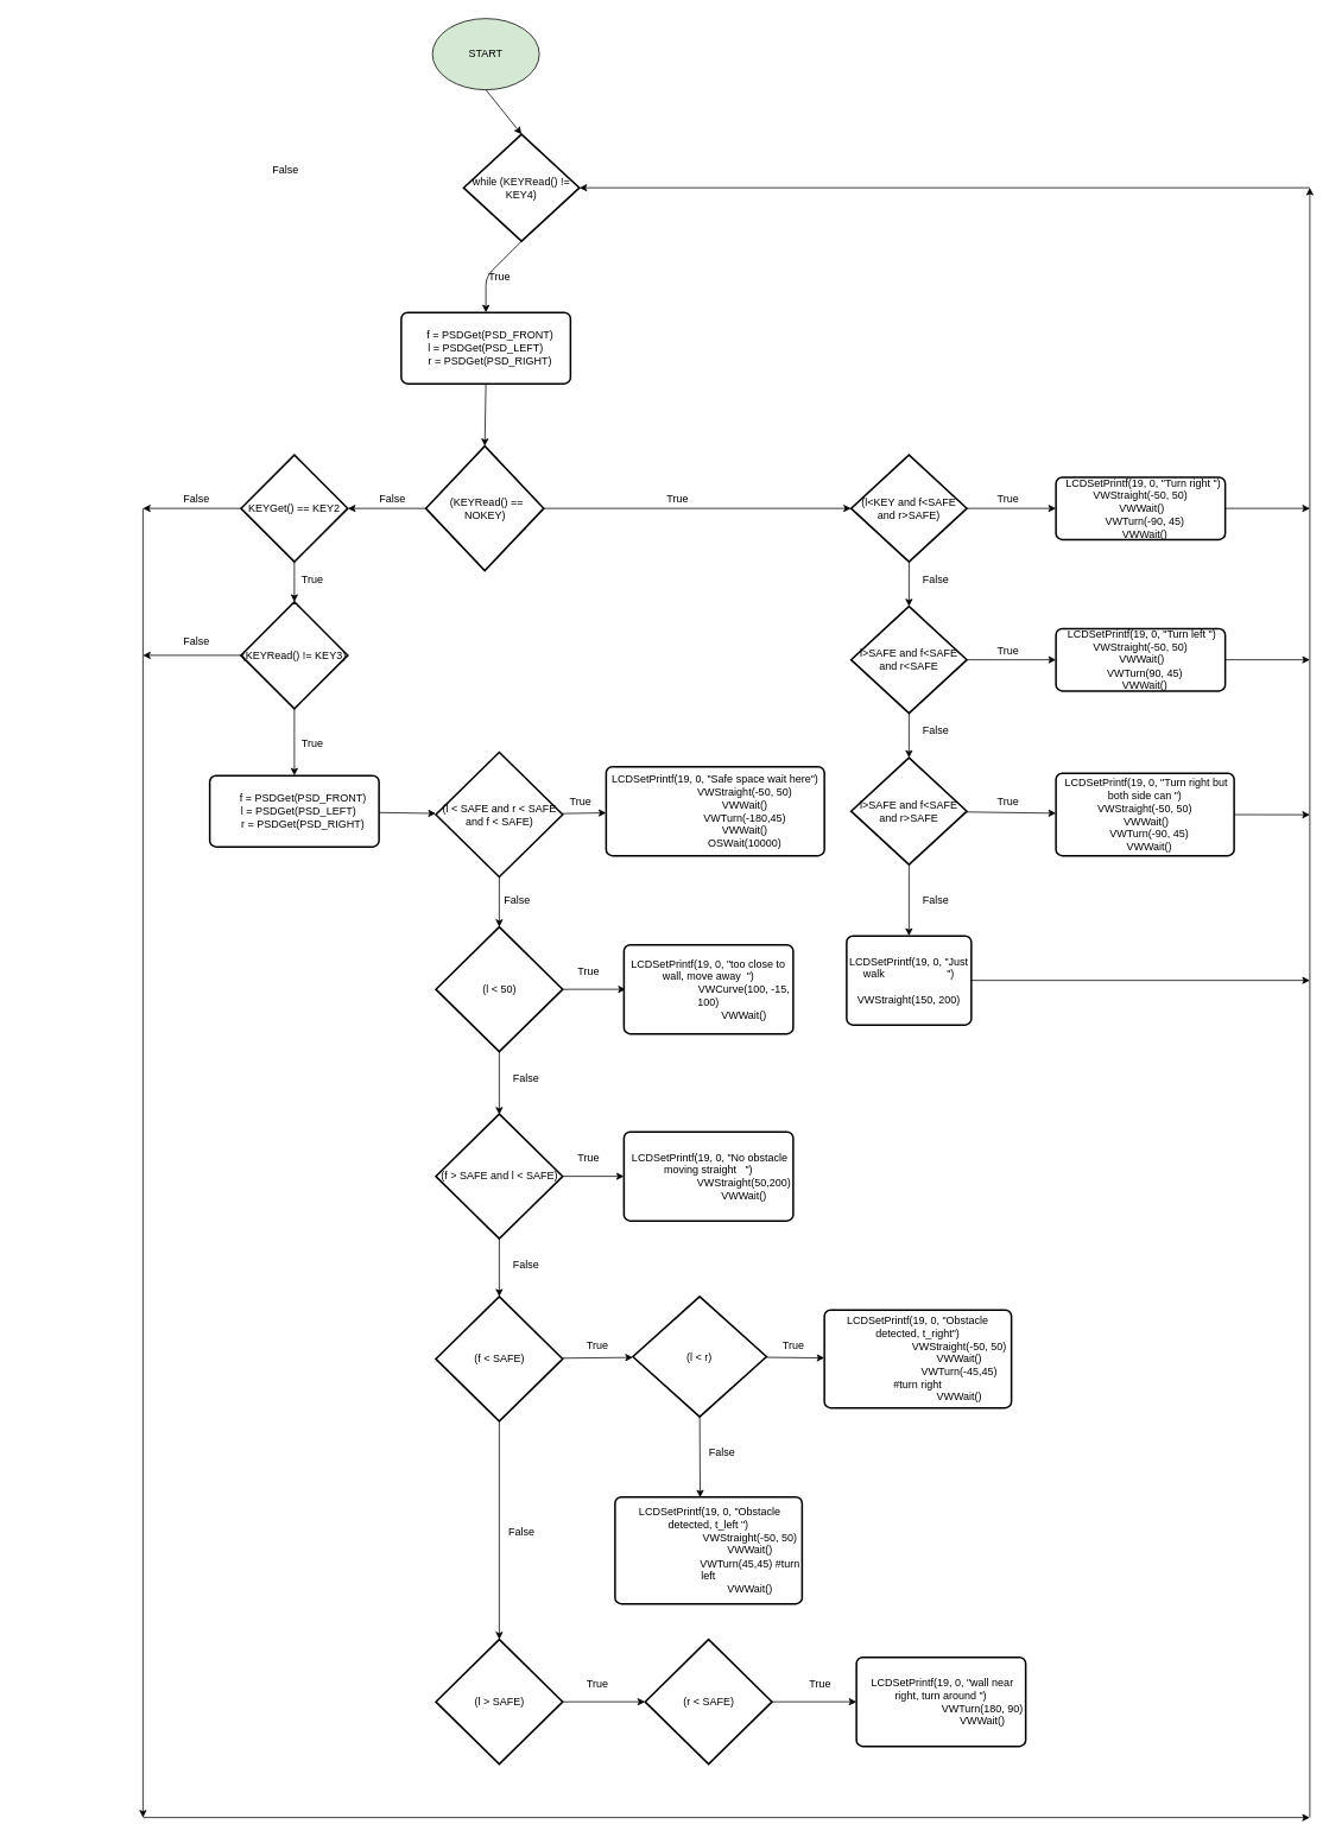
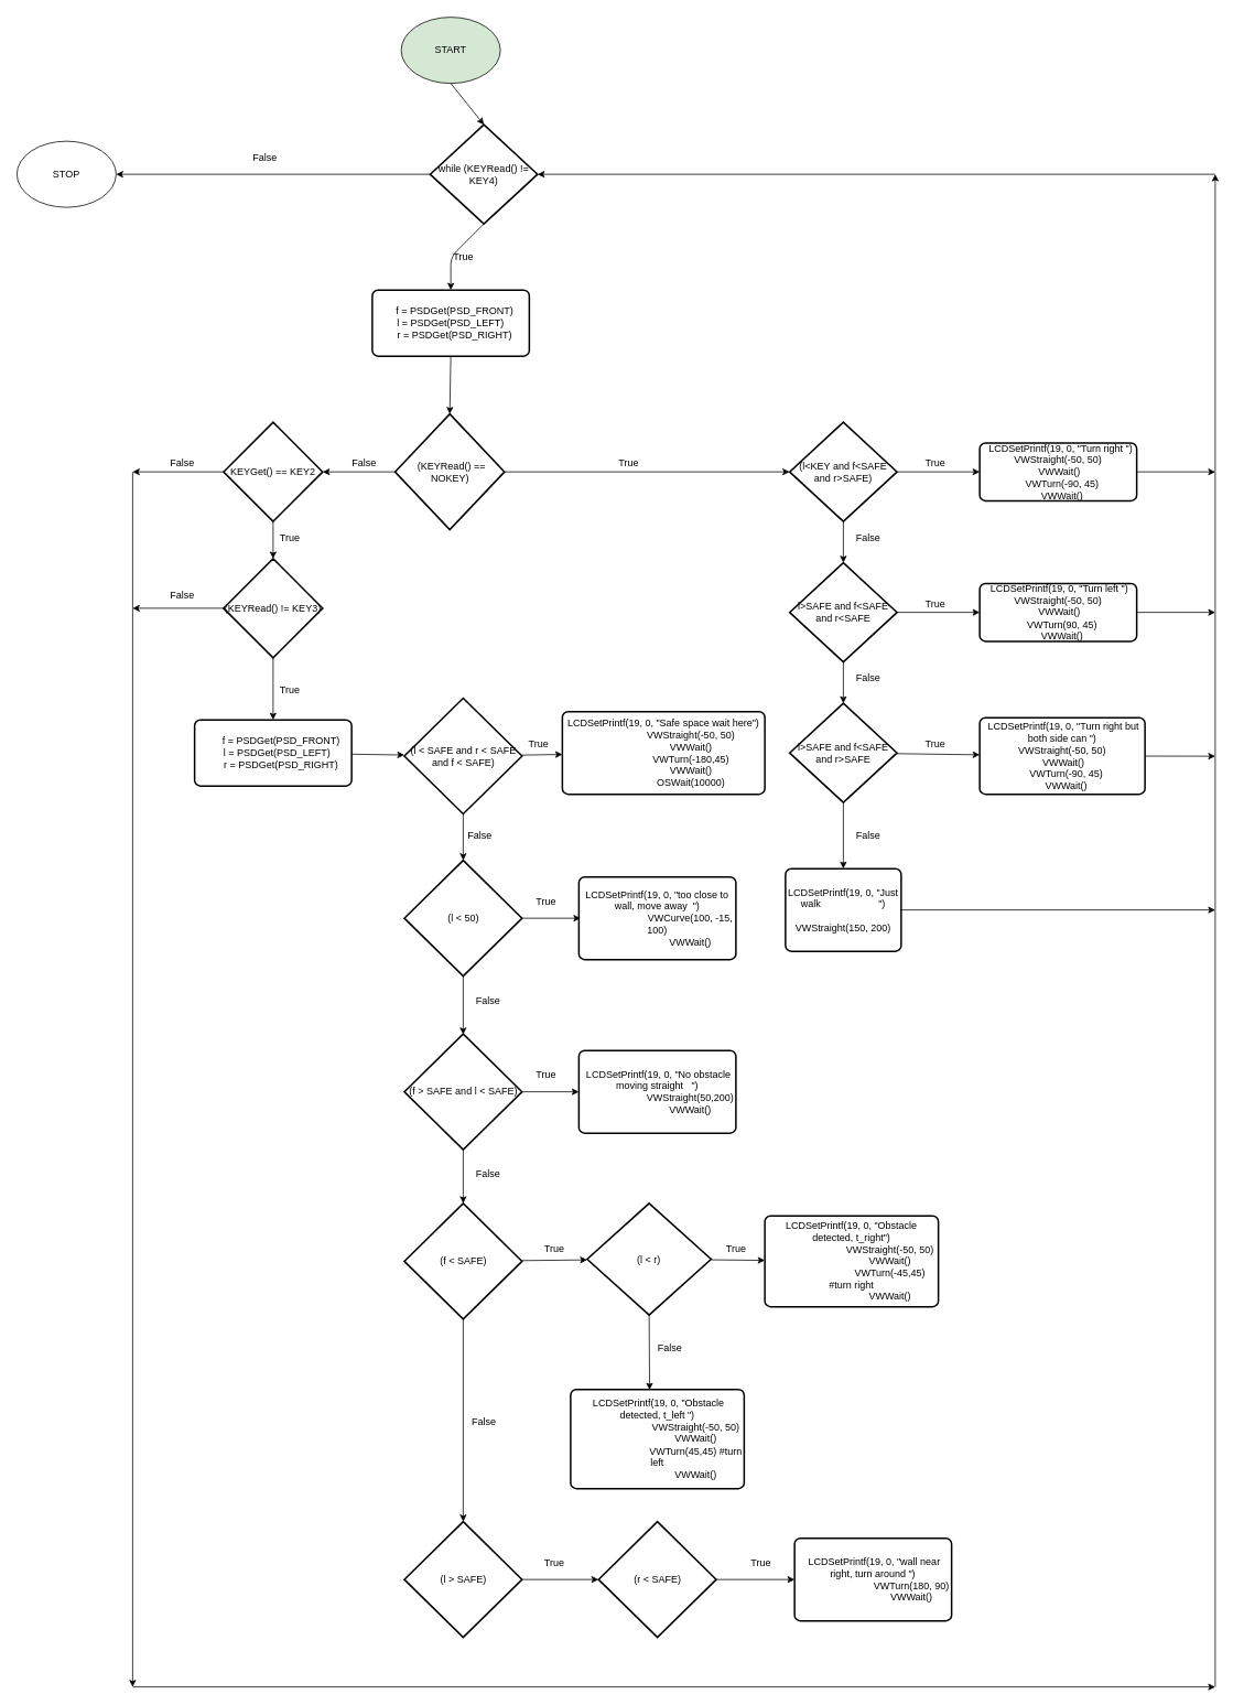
+ <mxCell id="66" value="STOP" style="ellipse;whiteSpace=wrap;html=1;" parent="1" vertex="1"><mxGeometry x="20" y="170" width="120" height="80" as="geometry" /></mxCell>
+ <mxCell id="67" value="" style="endArrow=classic;html=1;exitX=0;exitY=0.5;exitDx=0;exitDy=0;exitPerimeter=0;entryX=1;entryY=0.5;entryDx=0;entryDy=0;" parent="1" source="3" target="66" edge="1"><mxGeometry width="50" height="50" relative="1" as="geometry"><mxPoint x="220" y="350" as="sourcePoint" /><mxPoint x="270" y="300" as="targetPoint" /></mxGeometry></mxCell>
